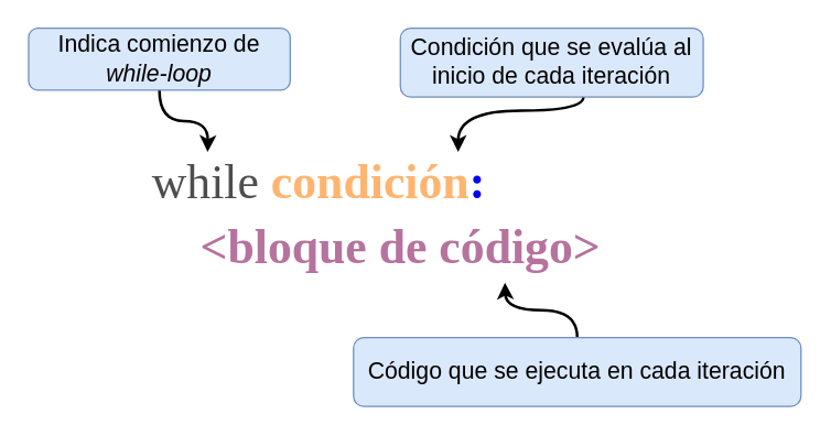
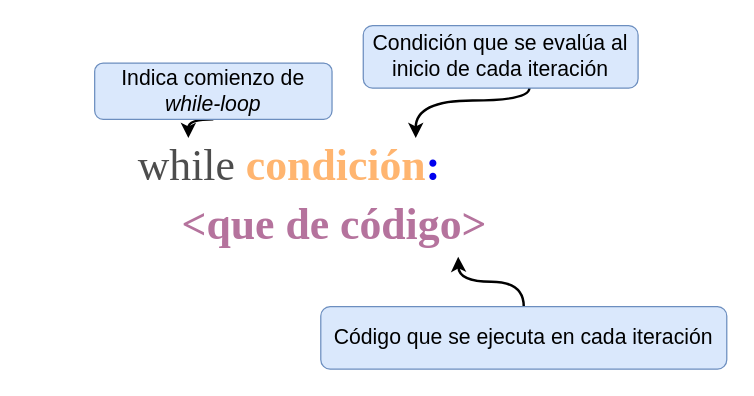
- <mxCell id="3" value="&lt;font style=&quot;font-size: 17px&quot;&gt;Indica comienzo de &lt;i&gt;while-loop&lt;/i&gt;&lt;/font&gt;" style="rounded=1;whiteSpace=wrap;html=1;fillColor=#dae8fc;strokeColor=#6c8ebf;" parent="1" vertex="1"><mxGeometry x="20" y="20" width="190" height="45" as="geometry" /></mxCell>
+ <mxCell id="3" value="&lt;font style=&quot;font-size: 17px&quot;&gt;Indica comienzo de &lt;i&gt;while-loop&lt;/i&gt;&lt;/font&gt;" style="rounded=1;whiteSpace=wrap;html=1;fillColor=#dae8fc;strokeColor=#6c8ebf;" parent="1" vertex="1"><mxGeometry x="75" y="50" width="190" height="45" as="geometry" /></mxCell>
- <mxCell id="8" value="&lt;font style=&quot;font-size: 35px&quot;&gt;&lt;span style=&quot;color: rgb(77 , 77 , 77) ; font-family: &amp;#34;cascadia code&amp;#34; ; font-style: normal ; font-weight: 400 ; letter-spacing: normal ; text-align: left ; text-indent: 0px ; text-transform: none ; word-spacing: 0px ; display: inline ; float: none&quot;&gt;while&amp;nbsp;&lt;/span&gt;&lt;span style=&quot;font-family: &amp;#34;cascadia code&amp;#34; ; font-style: normal ; letter-spacing: normal ; text-align: left ; text-indent: 0px ; text-transform: none ; word-spacing: 0px ; display: inline ; float: none&quot;&gt;&lt;b&gt;condición&lt;/b&gt;&lt;/span&gt;&lt;span style=&quot;font-family: &amp;#34;cascadia code&amp;#34; ; font-style: normal ; letter-spacing: normal ; text-align: left ; text-indent: 0px ; text-transform: none ; word-spacing: 0px ; display: inline ; float: none&quot;&gt;&lt;b&gt;&lt;font color=&quot;#0000ee&quot; style=&quot;font-size: 35px&quot;&gt;:&lt;/font&gt;&lt;/b&gt;&lt;/span&gt;&lt;br style=&quot;color: rgb(77 , 77 , 77) ; font-family: &amp;#34;cascadia code&amp;#34; ; font-style: normal ; font-weight: 400 ; letter-spacing: normal ; text-align: left ; text-indent: 0px ; text-transform: none ; word-spacing: 0px&quot;&gt;&lt;span style=&quot;font-family: &amp;#34;cascadia code&amp;#34; ; font-style: normal ; letter-spacing: normal ; text-align: left ; text-indent: 0px ; text-transform: none ; word-spacing: 0px ; display: inline ; float: none&quot;&gt;&lt;font color=&quot;#4d4d4d&quot;&gt;&amp;nbsp; &amp;nbsp;&amp;nbsp;&lt;/font&gt;&lt;font color=&quot;#b5739d&quot;&gt;&lt;b&gt;&amp;lt;bloque de código&amp;gt;&lt;/b&gt;&lt;/font&gt;&lt;/span&gt;&lt;font color=&quot;#b5739d&quot; style=&quot;font-family: &amp;#34;cascadia code&amp;#34; ; font-style: normal ; font-weight: 400 ; letter-spacing: normal ; text-align: left ; text-indent: 0px ; text-transform: none ; word-spacing: 0px ; background-color: rgb(248 , 249 , 250) ; font-size: 40px&quot;&gt;&lt;b&gt;&lt;br&gt;&lt;/b&gt;&lt;/font&gt;&lt;/font&gt;" style="text;whiteSpace=wrap;html=1;fontSize=35;fontFamily=Cascadia Code;fontColor=#FFB570;" parent="1" vertex="1"><mxGeometry x="108" y="105" width="471" height="110" as="geometry" /></mxCell>
+ <mxCell id="8" value="&lt;font style=&quot;font-size: 35px&quot;&gt;&lt;span style=&quot;color: rgb(77 , 77 , 77) ; font-family: &amp;#34;cascadia code&amp;#34; ; font-style: normal ; font-weight: 400 ; letter-spacing: normal ; text-align: left ; text-indent: 0px ; text-transform: none ; word-spacing: 0px ; display: inline ; float: none&quot;&gt;while&amp;nbsp;&lt;/span&gt;&lt;span style=&quot;font-family: &amp;#34;cascadia code&amp;#34; ; font-style: normal ; letter-spacing: normal ; text-align: left ; text-indent: 0px ; text-transform: none ; word-spacing: 0px ; display: inline ; float: none&quot;&gt;&lt;b&gt;condición&lt;/b&gt;&lt;/span&gt;&lt;span style=&quot;font-family: &amp;#34;cascadia code&amp;#34; ; font-style: normal ; letter-spacing: normal ; text-align: left ; text-indent: 0px ; text-transform: none ; word-spacing: 0px ; display: inline ; float: none&quot;&gt;&lt;b&gt;&lt;font color=&quot;#0000ee&quot; style=&quot;font-size: 35px&quot;&gt;:&lt;/font&gt;&lt;/b&gt;&lt;/span&gt;&lt;br style=&quot;color: rgb(77 , 77 , 77) ; font-family: &amp;#34;cascadia code&amp;#34; ; font-style: normal ; font-weight: 400 ; letter-spacing: normal ; text-align: left ; text-indent: 0px ; text-transform: none ; word-spacing: 0px&quot;&gt;&lt;span style=&quot;font-family: &amp;#34;cascadia code&amp;#34; ; font-style: normal ; letter-spacing: normal ; text-align: left ; text-indent: 0px ; text-transform: none ; word-spacing: 0px ; display: inline ; float: none&quot;&gt;&lt;font color=&quot;#4d4d4d&quot;&gt;&amp;nbsp; &amp;nbsp;&amp;nbsp;&lt;/font&gt;&lt;font color=&quot;#b5739d&quot;&gt;&lt;b&gt;&amp;lt;que de código&amp;gt;&lt;/b&gt;&lt;/font&gt;&lt;/span&gt;&lt;font color=&quot;#b5739d&quot; style=&quot;font-family: &amp;#34;cascadia code&amp;#34; ; font-style: normal ; font-weight: 400 ; letter-spacing: normal ; text-align: left ; text-indent: 0px ; text-transform: none ; word-spacing: 0px ; background-color: rgb(248 , 249 , 250) ; font-size: 40px&quot;&gt;&lt;b&gt;&lt;br&gt;&lt;/b&gt;&lt;/font&gt;&lt;/font&gt;" style="text;whiteSpace=wrap;html=1;fontSize=35;fontFamily=Cascadia Code;fontColor=#FFB570;" parent="1" vertex="1"><mxGeometry x="108" y="105" width="471" height="110" as="geometry" /></mxCell>
